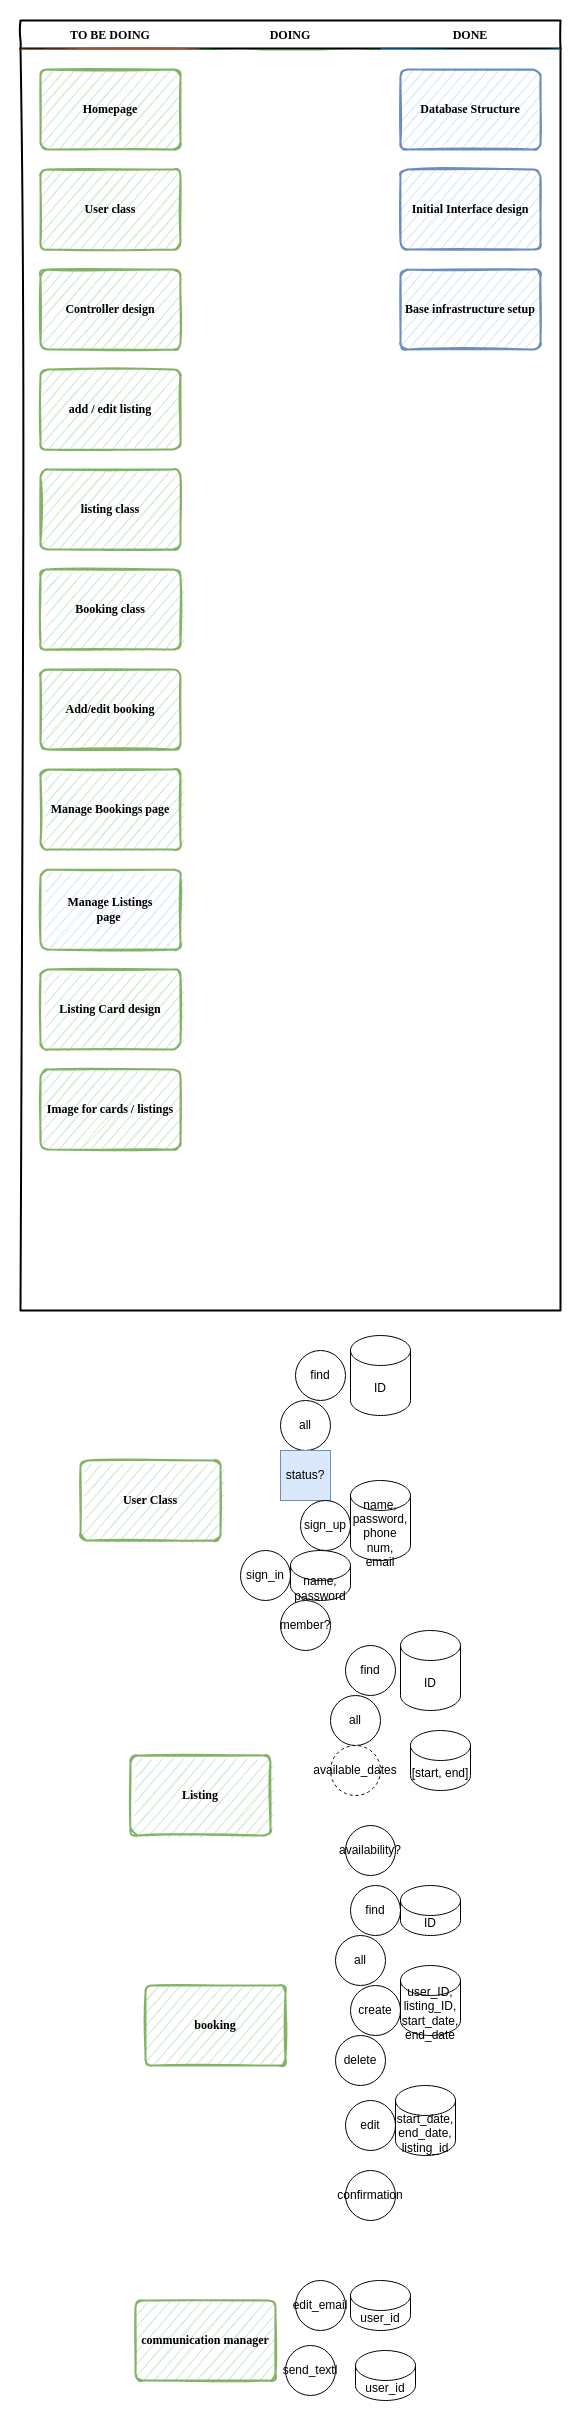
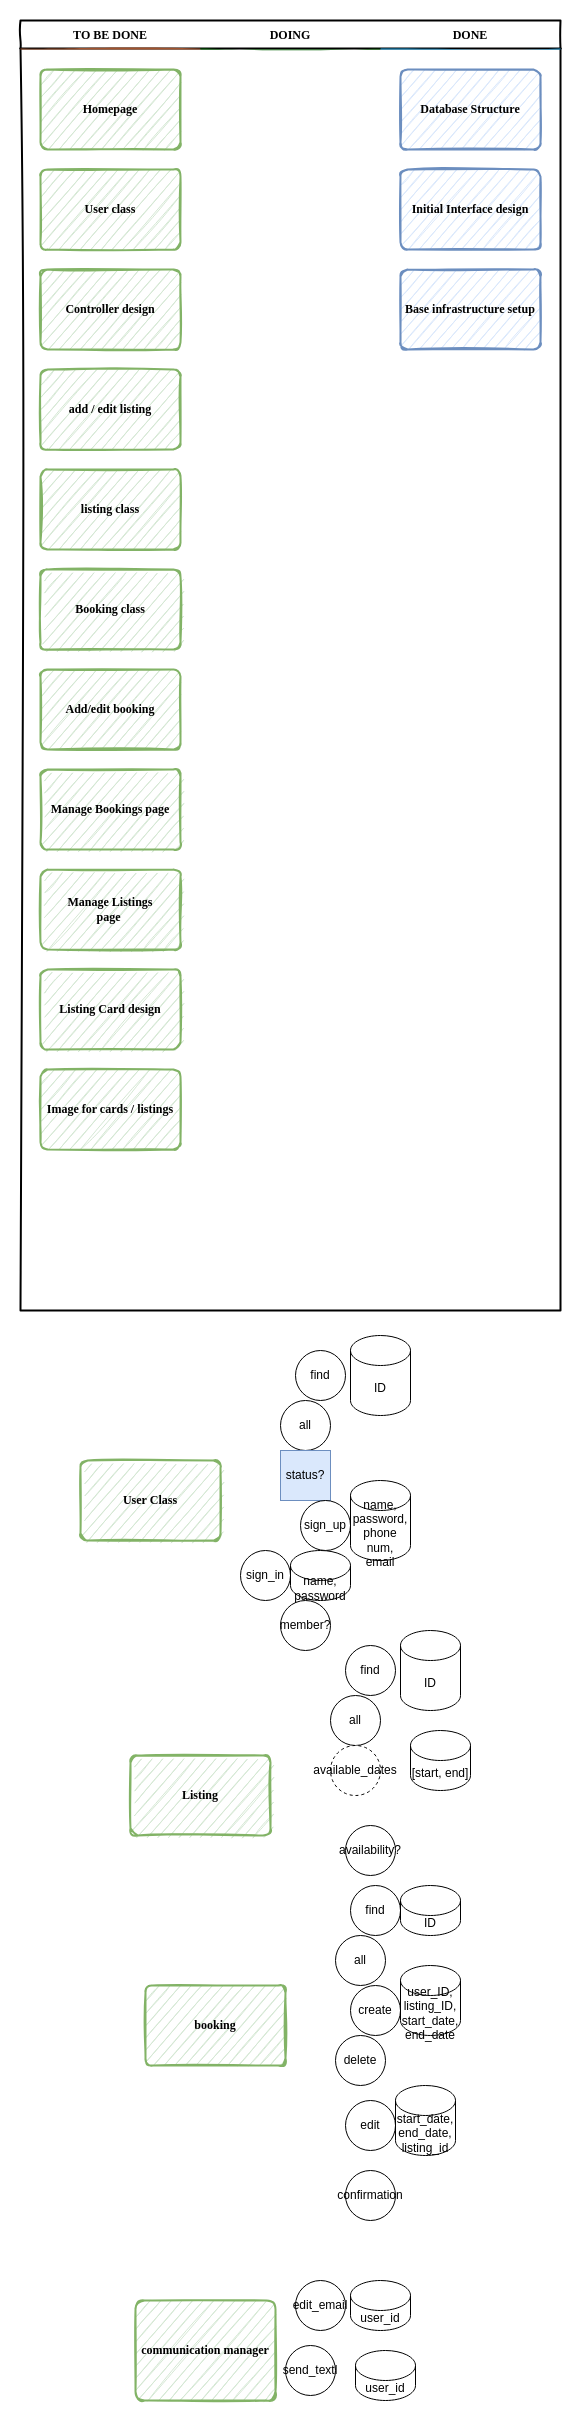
- <mxCell id="3" value="TO BE DOING" style="swimlane;strokeWidth=2;fontFamily=Permanent Marker;html=0;startSize=1;verticalAlign=bottom;spacingBottom=5;points=[];childLayout=stackLayout;stackBorder=20;stackSpacing=20;resizeLast=0;resizeParent=1;horizontalStack=0;collapsible=0;sketch=1;strokeColor=none;fillStyle=solid;fillColor=#A0522D;" parent="2" vertex="1"><mxGeometry y="28" width="180" height="1262" as="geometry" /></mxCell>
+ <mxCell id="3" value="TO BE DONE" style="swimlane;strokeWidth=2;fontFamily=Permanent Marker;html=0;startSize=1;verticalAlign=bottom;spacingBottom=5;points=[];childLayout=stackLayout;stackBorder=20;stackSpacing=20;resizeLast=0;resizeParent=1;horizontalStack=0;collapsible=0;sketch=1;strokeColor=none;fillStyle=solid;fillColor=#A0522D;" parent="2" vertex="1"><mxGeometry y="28" width="180" height="1262" as="geometry" /></mxCell>
- <mxCell id="12" value="Manage Listings&lt;br&gt;page&amp;nbsp;" style="whiteSpace=wrap;html=1;strokeWidth=2;fillColor=#dae8fc;fontStyle=1;spacingTop=0;rounded=1;arcSize=9;points=[];sketch=1;fontFamily=Permanent Marker;hachureGap=8;fillWeight=1;strokeColor=#82b366;" parent="3" vertex="1"><mxGeometry x="20" y="821" width="140" height="80" as="geometry" /></mxCell>
+ <mxCell id="12" value="Manage Listings&lt;br&gt;page&amp;nbsp;" style="whiteSpace=wrap;html=1;strokeWidth=2;fillColor=#d5e8d4;fontStyle=1;spacingTop=0;rounded=1;arcSize=9;points=[];sketch=1;fontFamily=Permanent Marker;hachureGap=8;fillWeight=1;strokeColor=#82b366;" parent="3" vertex="1"><mxGeometry x="20" y="821" width="140" height="80" as="geometry" /></mxCell>
- <mxCell id="47" value="communication manager" style="whiteSpace=wrap;html=1;strokeWidth=2;fillColor=#d5e8d4;fontStyle=1;spacingTop=0;rounded=1;arcSize=9;points=[];sketch=1;fontFamily=Permanent Marker;hachureGap=8;fillWeight=1;strokeColor=#82b366;" vertex="1" parent="1"><mxGeometry x="135" y="2300" width="140" height="80" as="geometry" /></mxCell>
+ <mxCell id="47" value="communication manager" style="whiteSpace=wrap;html=1;strokeWidth=2;fillColor=#d5e8d4;fontStyle=1;spacingTop=0;rounded=1;arcSize=9;points=[];sketch=1;fontFamily=Permanent Marker;hachureGap=8;fillWeight=1;strokeColor=#82b366;" vertex="1" parent="1"><mxGeometry x="135" y="2300" width="140" height="100" as="geometry" /></mxCell>
